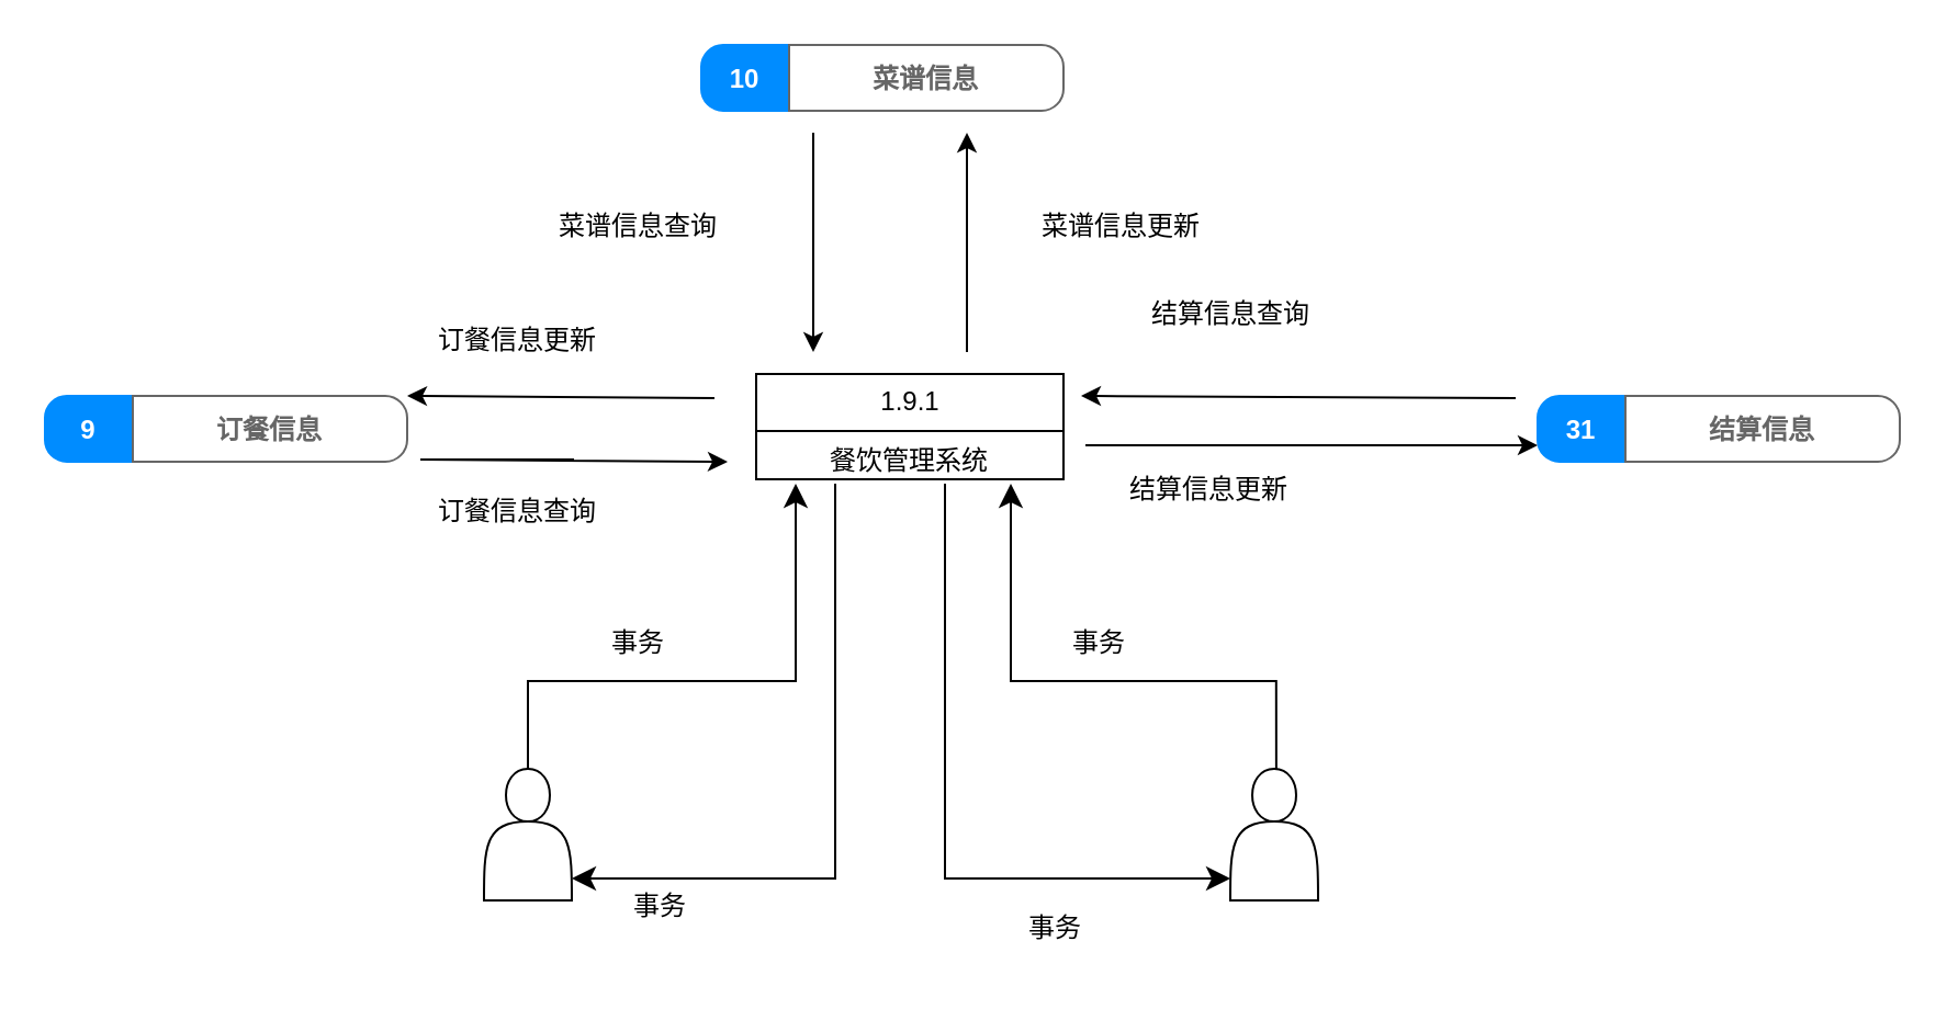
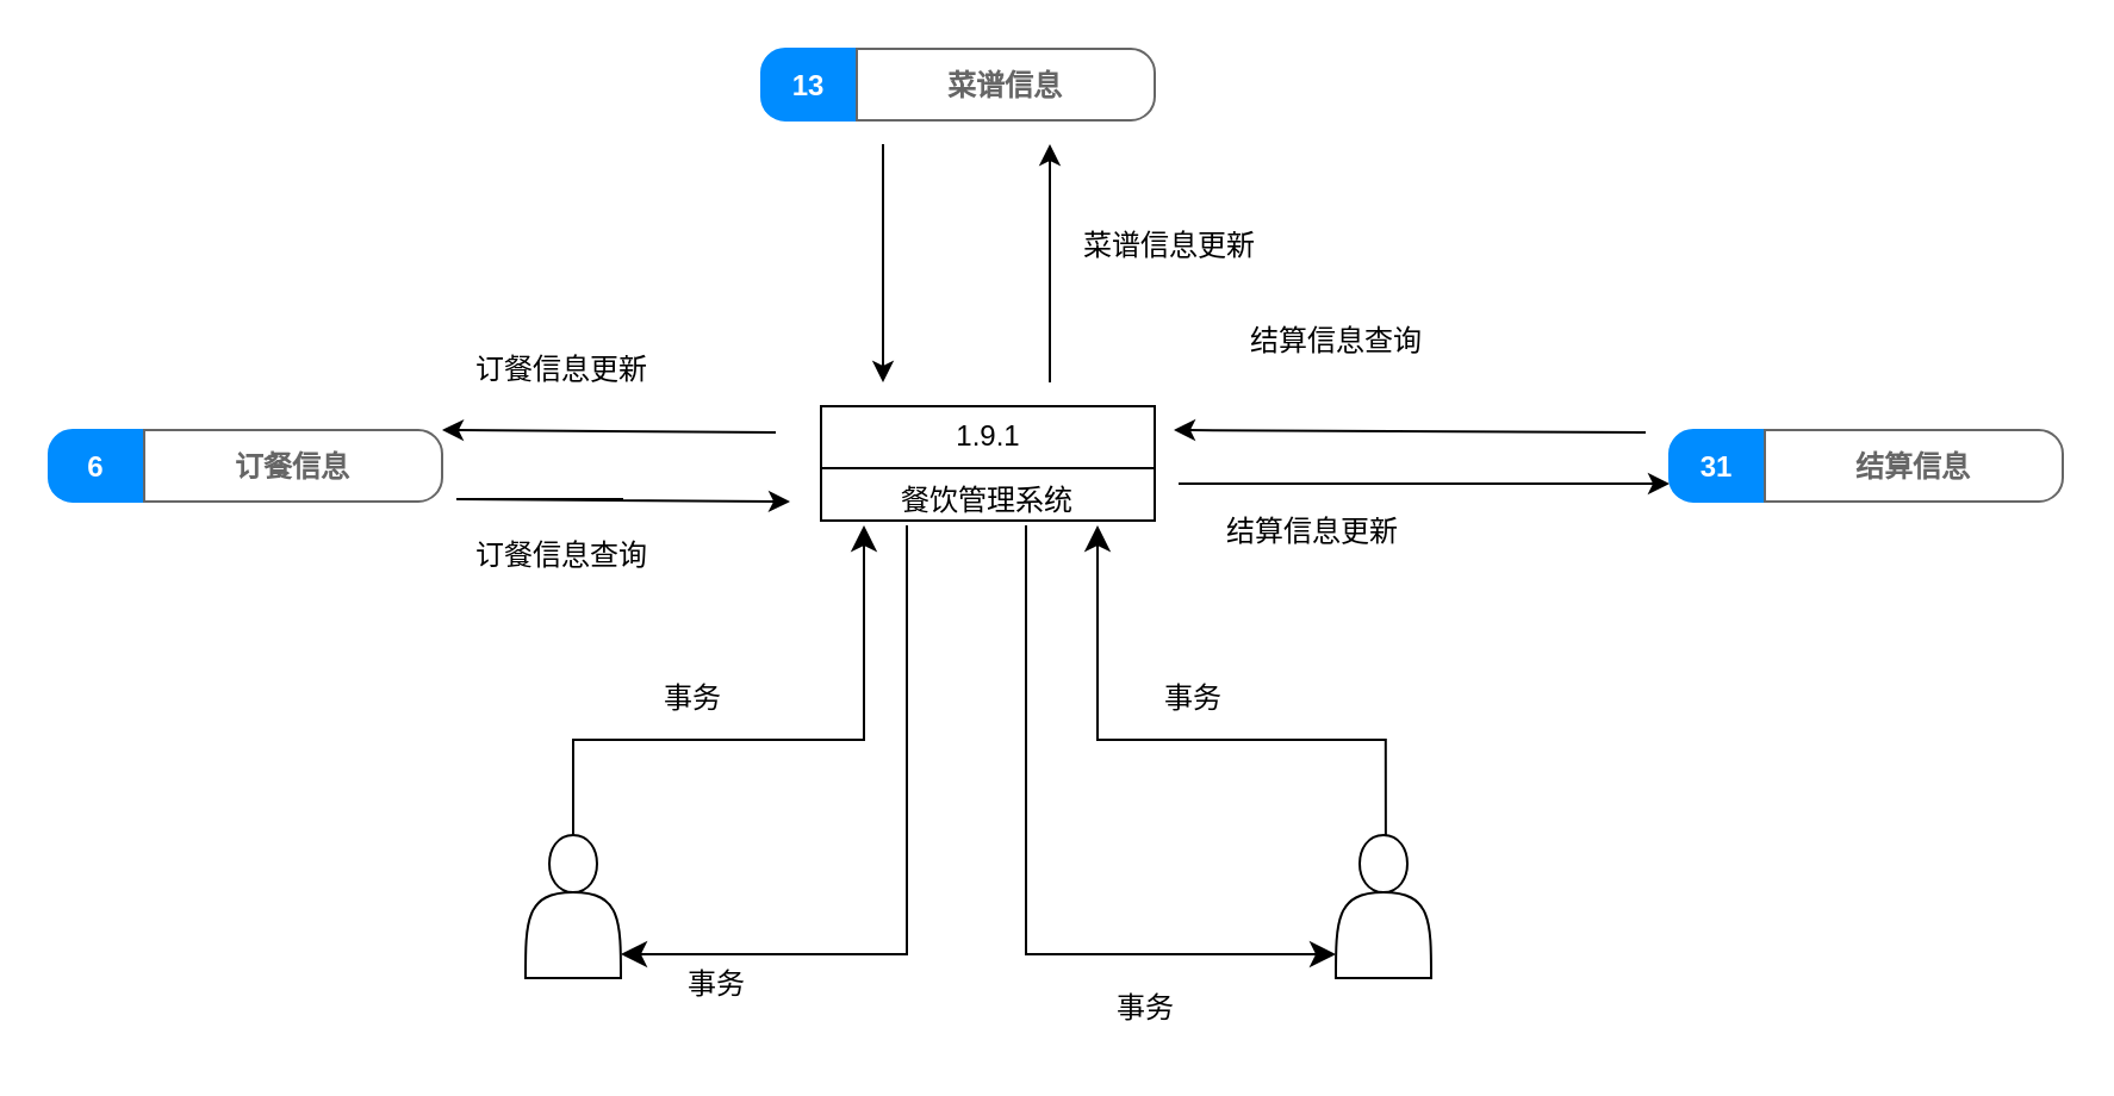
- <mxCell id="19" value="&lt;font style=&quot;font-size: 12px;&quot;&gt;10&lt;/font&gt;" style="text;strokeColor=#008CFF;align=center;verticalAlign=middle;spacingLeft=10;spacingRight=10;overflow=hidden;points=[[0,0.5],[1,0.5]];portConstraint=eastwest;rotatable=0;whiteSpace=wrap;html=1;shape=mxgraph.mockup.leftButton;rSize=10;fillColor=#008CFF;fontColor=#ffffff;fontSize=17;fontStyle=1;" parent="18" vertex="1"><mxGeometry width="40" height="30" as="geometry" /></mxCell>
+ <mxCell id="19" value="&lt;font style=&quot;font-size: 12px;&quot;&gt;13&lt;/font&gt;" style="text;strokeColor=#008CFF;align=center;verticalAlign=middle;spacingLeft=10;spacingRight=10;overflow=hidden;points=[[0,0.5],[1,0.5]];portConstraint=eastwest;rotatable=0;whiteSpace=wrap;html=1;shape=mxgraph.mockup.leftButton;rSize=10;fillColor=#008CFF;fontColor=#ffffff;fontSize=17;fontStyle=1;" parent="18" vertex="1"><mxGeometry width="40" height="30" as="geometry" /></mxCell>
- <mxCell id="34" value="菜谱信息查询" style="text;html=1;align=center;verticalAlign=middle;resizable=0;points=[];autosize=1;strokeColor=none;fillColor=none;" parent="1" vertex="1"><mxGeometry x="240" y="88" width="100" height="30" as="geometry" /></mxCell>
- <mxCell id="35" value="菜谱信息更新" style="text;html=1;align=center;verticalAlign=middle;resizable=0;points=[];autosize=1;strokeColor=none;fillColor=none;" parent="1" vertex="1"><mxGeometry x="460" y="88" width="100" height="30" as="geometry" /></mxCell>
+ <mxCell id="35" value="菜谱信息更新" style="text;html=1;align=center;verticalAlign=middle;resizable=0;points=[];autosize=1;strokeColor=none;fillColor=none;" parent="1" vertex="1"><mxGeometry x="440" y="88" width="100" height="30" as="geometry" /></mxCell>
- <mxCell id="11" value="&lt;font style=&quot;font-size: 12px;&quot;&gt;9&lt;/font&gt;" style="text;strokeColor=#008CFF;align=center;verticalAlign=middle;spacingLeft=10;spacingRight=10;overflow=hidden;points=[[0,0.5],[1,0.5]];portConstraint=eastwest;rotatable=0;whiteSpace=wrap;html=1;shape=mxgraph.mockup.leftButton;rSize=10;fillColor=#008CFF;fontColor=#ffffff;fontSize=17;fontStyle=1;" parent="10" vertex="1"><mxGeometry width="40" height="30" as="geometry" /></mxCell>
+ <mxCell id="11" value="&lt;font style=&quot;font-size: 12px;&quot;&gt;6&lt;/font&gt;" style="text;strokeColor=#008CFF;align=center;verticalAlign=middle;spacingLeft=10;spacingRight=10;overflow=hidden;points=[[0,0.5],[1,0.5]];portConstraint=eastwest;rotatable=0;whiteSpace=wrap;html=1;shape=mxgraph.mockup.leftButton;rSize=10;fillColor=#008CFF;fontColor=#ffffff;fontSize=17;fontStyle=1;" parent="10" vertex="1"><mxGeometry width="40" height="30" as="geometry" /></mxCell>
